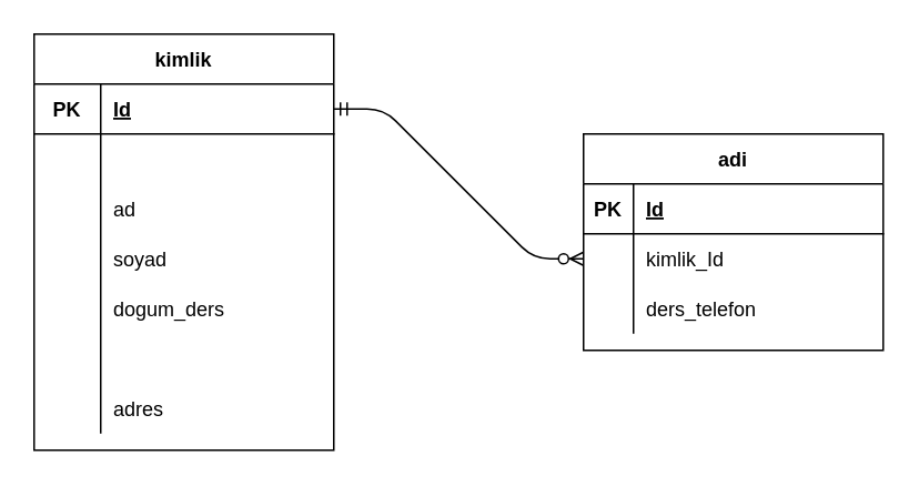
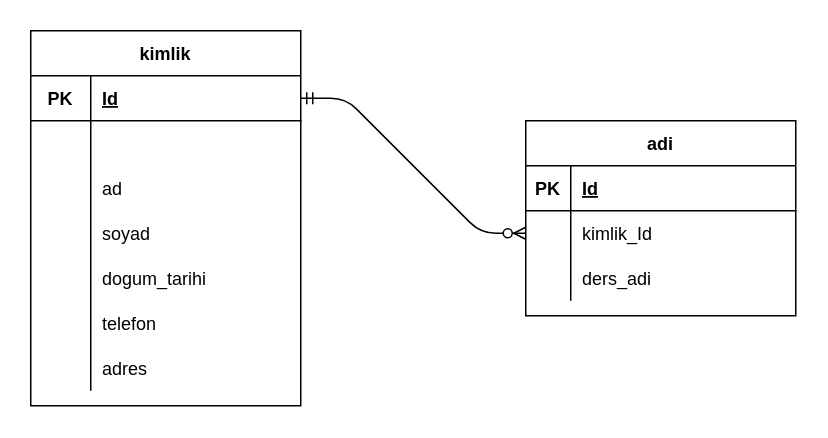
- <mxCell id="16" value="dogum_ders" style="shape=partialRectangle;connectable=0;fillColor=none;top=0;left=0;bottom=0;right=0;align=left;spacingLeft=6;overflow=hidden;" parent="14" vertex="1"><mxGeometry x="40" width="140" height="30" as="geometry" /></mxCell>
+ <mxCell id="16" value="dogum_tarihi" style="shape=partialRectangle;connectable=0;fillColor=none;top=0;left=0;bottom=0;right=0;align=left;spacingLeft=6;overflow=hidden;" parent="14" vertex="1"><mxGeometry x="40" width="140" height="30" as="geometry" /></mxCell>
- <mxCell id="32" value="ders_telefon" style="shape=partialRectangle;connectable=0;fillColor=none;top=0;left=0;bottom=0;right=0;align=left;spacingLeft=6;overflow=hidden;" parent="30" vertex="1"><mxGeometry x="30" width="150" height="30" as="geometry" /></mxCell>
+ <mxCell id="32" value="ders_adi" style="shape=partialRectangle;connectable=0;fillColor=none;top=0;left=0;bottom=0;right=0;align=left;spacingLeft=6;overflow=hidden;" parent="30" vertex="1"><mxGeometry x="30" width="150" height="30" as="geometry" /></mxCell>
+ <mxCell id="19" value="telefon" style="shape=partialRectangle;connectable=0;fillColor=none;top=0;left=0;bottom=0;right=0;align=left;spacingLeft=6;overflow=hidden;" parent="17" vertex="1"><mxGeometry x="40" width="140" height="30" as="geometry" /></mxCell>
